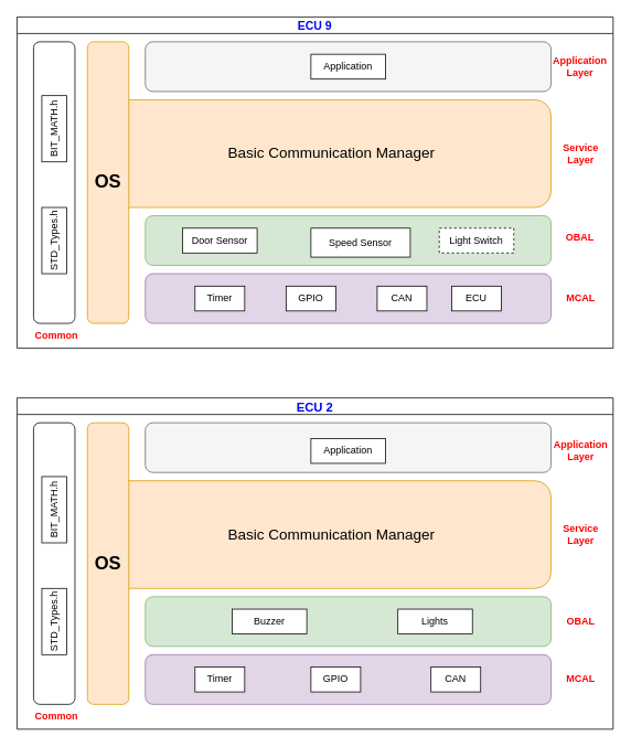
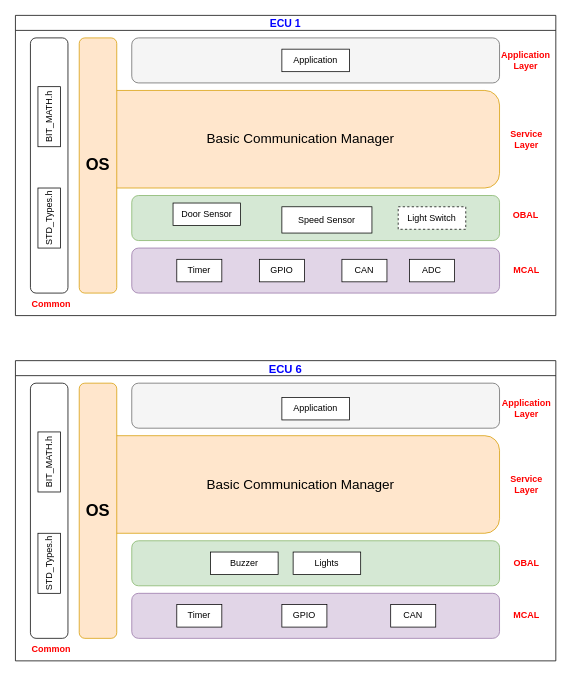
- <mxCell id="16" value="ECU 9" style="swimlane;fontColor=#0000FF;fontSize=14;startSize=20;container=0;" parent="1" vertex="1"><mxGeometry x="20" y="20" width="720" height="400" as="geometry"><mxRectangle width="80" height="30" as="alternateBounds" /></mxGeometry></mxCell>
+ <mxCell id="16" value="ECU 1" style="swimlane;fontColor=#0000FF;fontSize=14;startSize=20;container=0;" parent="1" vertex="1"><mxGeometry x="20" y="20" width="720" height="400" as="geometry"><mxRectangle width="80" height="30" as="alternateBounds" /></mxGeometry></mxCell>
- <mxCell id="12" value="Door Sensor" style="html=1;whiteSpace=wrap;container=0;" parent="1" vertex="1"><mxGeometry x="220" y="275" width="90" height="30" as="geometry" /></mxCell>
+ <mxCell id="12" value="Door Sensor" style="html=1;whiteSpace=wrap;container=0;" parent="1" vertex="1"><mxGeometry x="230" y="270" width="90" height="30" as="geometry" /></mxCell>
- <mxCell id="11" value="ECU" style="html=1;whiteSpace=wrap;container=0;" parent="1" vertex="1"><mxGeometry x="545" y="345" width="60" height="30" as="geometry" /></mxCell>
+ <mxCell id="11" value="ADC" style="html=1;whiteSpace=wrap;container=0;" parent="1" vertex="1"><mxGeometry x="545" y="345" width="60" height="30" as="geometry" /></mxCell>
- <mxCell id="32" value="ECU 2" style="swimlane;fontColor=#0000FF;fontSize=15;startSize=20;container=0;" parent="1" vertex="1"><mxGeometry x="20" y="480" width="720" height="400" as="geometry"><mxRectangle width="80" height="30" as="alternateBounds" /></mxGeometry></mxCell>
+ <mxCell id="32" value="ECU 6" style="swimlane;fontColor=#0000FF;fontSize=15;startSize=20;container=0;" parent="1" vertex="1"><mxGeometry x="20" y="480" width="720" height="400" as="geometry"><mxRectangle width="80" height="30" as="alternateBounds" /></mxGeometry></mxCell>
- <mxCell id="33" value="Lights" style="html=1;whiteSpace=wrap;container=0;" parent="32" vertex="1"><mxGeometry x="460" y="255" width="90" height="30" as="geometry" /></mxCell>
+ <mxCell id="33" value="Lights" style="html=1;whiteSpace=wrap;container=0;" parent="32" vertex="1"><mxGeometry x="370" y="255" width="90" height="30" as="geometry" /></mxCell>
